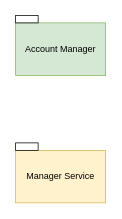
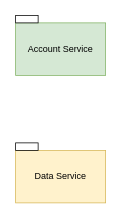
- <mxCell id="6" value="Account Manager" style="rounded=0;whiteSpace=wrap;html=1;fillColor=#d5e8d4;strokeColor=#82b366;" parent="5" vertex="1"><mxGeometry y="10" width="120" height="70" as="geometry" /></mxCell>
+ <mxCell id="6" value="Account Service" style="rounded=0;whiteSpace=wrap;html=1;fillColor=#d5e8d4;strokeColor=#82b366;" parent="5" vertex="1"><mxGeometry y="10" width="120" height="70" as="geometry" /></mxCell>
- <mxCell id="3" value="Manager Service" style="rounded=0;whiteSpace=wrap;html=1;fillColor=#fff2cc;strokeColor=#d6b656;" parent="2" vertex="1"><mxGeometry y="10" width="120" height="70" as="geometry" /></mxCell>
+ <mxCell id="3" value="Data Service" style="rounded=0;whiteSpace=wrap;html=1;fillColor=#fff2cc;strokeColor=#d6b656;" parent="2" vertex="1"><mxGeometry y="10" width="120" height="70" as="geometry" /></mxCell>
